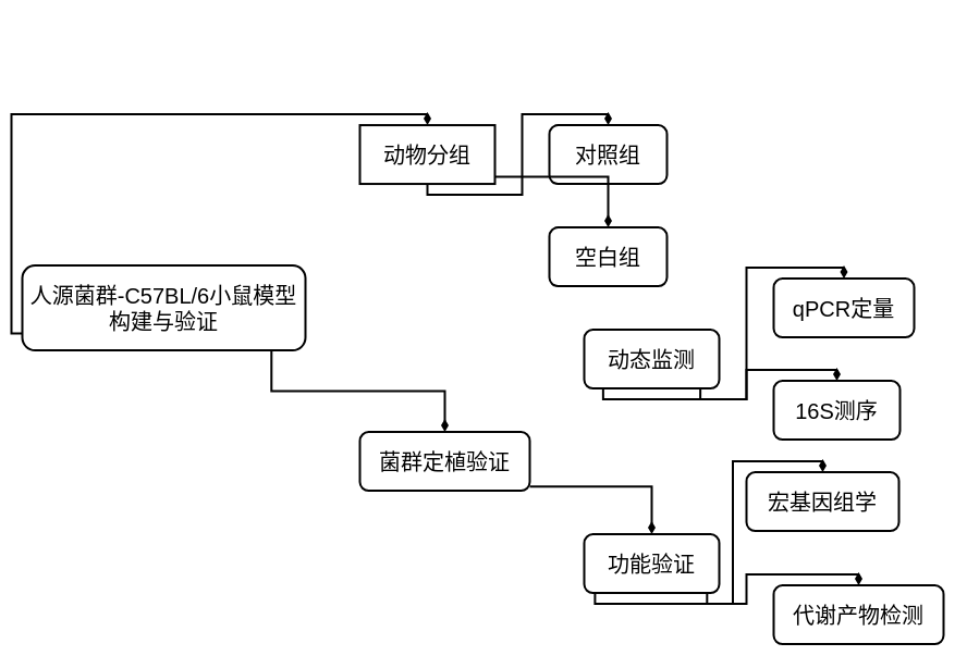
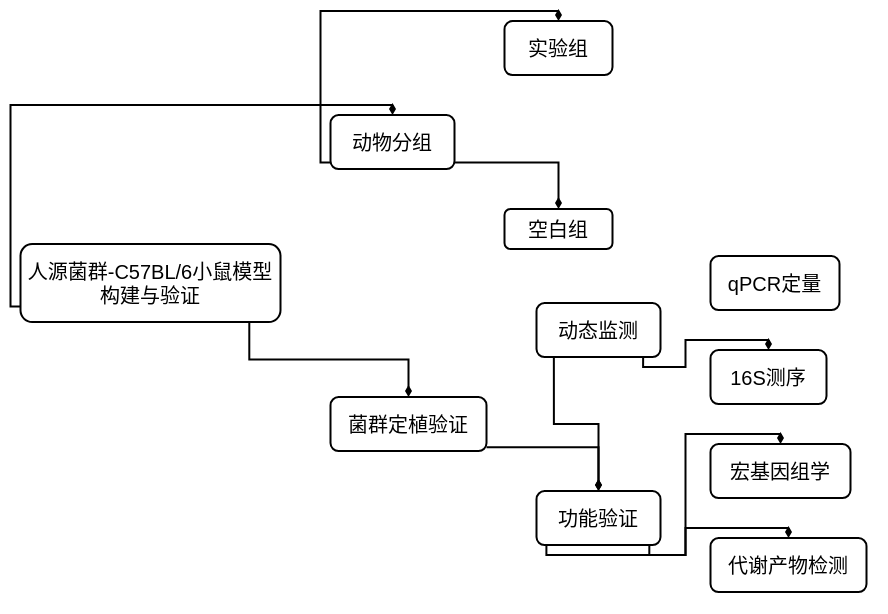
+ <mxCell id="16" value="" style="startArrow=none;endArrow=diamondThin;exitX=0;exitY=0.88;entryX=0.5;entryY=0;rounded=0;strokeWidth=2;endFill=1;orthogonal=1;edgeStyle=orthogonalEdgeStyle;" edge="1" parent="1" source="3" target="5"><mxGeometry relative="1" as="geometry" /></mxCell>
+ <mxCell id="5" value="实验组" style="whiteSpace=wrap;strokeWidth=2;rounded=1;glass=0;fontSize=20;" vertex="1" parent="1"><mxGeometry x="504" y="20.562" width="108" height="54" as="geometry" /></mxCell>
- <mxCell id="3" value="动物分组" style="whiteSpace=wrap;strokeWidth=2;glass=0;fontSize=20;rounded=0;" vertex="1" parent="1"><mxGeometry x="330" y="114.562" width="124" height="54" as="geometry" /></mxCell>
+ <mxCell id="3" value="动物分组" style="whiteSpace=wrap;strokeWidth=2;rounded=1;glass=0;fontSize=20;" vertex="1" parent="1"><mxGeometry x="330" y="114.562" width="124" height="54" as="geometry" /></mxCell>
- <mxCell id="6" value="对照组" style="whiteSpace=wrap;strokeWidth=2;rounded=1;glass=0;fontSize=20;" vertex="1" parent="1"><mxGeometry x="504" y="114.562" width="108" height="54" as="geometry" /></mxCell>
- <mxCell id="17" value="" style="startArrow=none;endArrow=diamondThin;exitX=0.5;exitY=1;entryX=0.5;entryY=0;rounded=0;strokeWidth=2;endFill=1;orthogonal=1;edgeStyle=orthogonalEdgeStyle;" edge="1" parent="1" source="3" target="6"><mxGeometry relative="1" as="geometry" /></mxCell>
- <mxCell id="7" value="空白组" style="whiteSpace=wrap;strokeWidth=2;rounded=1;glass=0;fontSize=20;" vertex="1" parent="1"><mxGeometry x="504" y="208.562" width="108" height="54" as="geometry" /></mxCell>
+ <mxCell id="7" value="空白组" style="whiteSpace=wrap;strokeWidth=2;rounded=1;glass=0;fontSize=20;" vertex="1" parent="1"><mxGeometry x="504" y="208.562" width="108" height="40" as="geometry" /></mxCell>
- <mxCell id="20" value="" style="startArrow=none;endArrow=diamondThin;exitX=0.14;exitY=1;entryX=0.5;entryY=0;rounded=0;strokeWidth=2;endFill=1;orthogonal=1;edgeStyle=orthogonalEdgeStyle;" edge="1" parent="1" source="8" target="10"><mxGeometry relative="1" as="geometry" /></mxCell>
+ <mxCell id="20" value="" style="startArrow=none;endArrow=diamondThin;exitX=0.14;exitY=1;rounded=0;strokeWidth=2;endFill=1;orthogonal=1;edgeStyle=orthogonalEdgeStyle;" edge="1" parent="1" source="8" target="9"><mxGeometry relative="1" as="geometry" /></mxCell>
- <mxCell id="12" value="宏基因组学" style="whiteSpace=wrap;strokeWidth=2;rounded=1;glass=0;fontSize=20;" vertex="1" parent="1"><mxGeometry x="685" y="433.562" width="140" height="54" as="geometry" /></mxCell>
+ <mxCell id="12" value="宏基因组学" style="whiteSpace=wrap;strokeWidth=2;rounded=1;glass=0;fontSize=20;" vertex="1" parent="1"><mxGeometry x="710" y="443.562" width="140" height="54" as="geometry" /></mxCell>
